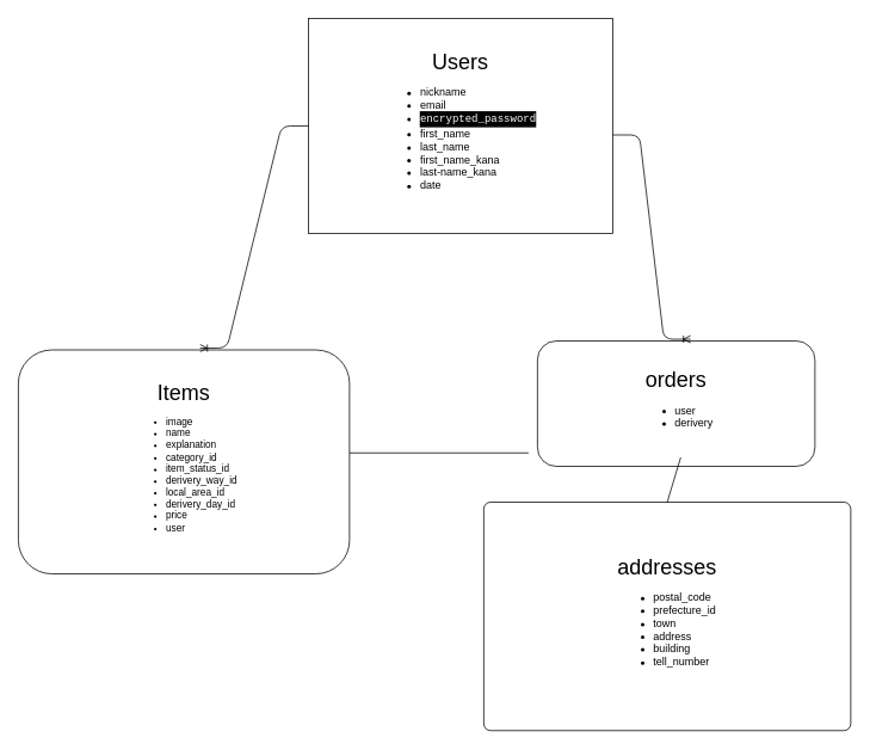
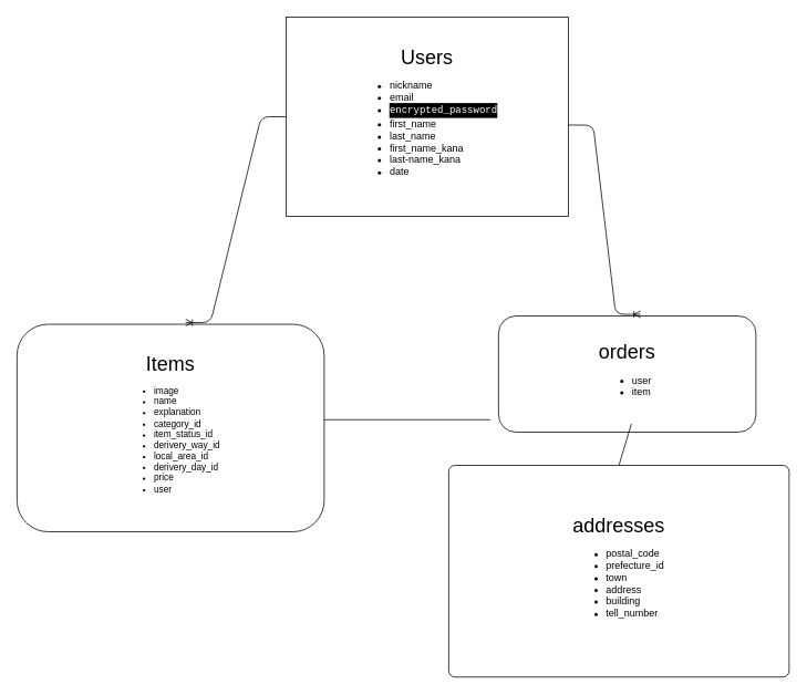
- <mxCell id="7" value="orders&lt;br style=&quot;font-size: 12px&quot;&gt;&lt;ul style=&quot;font-size: 12px&quot;&gt;&lt;li style=&quot;text-align: left&quot;&gt;user&lt;/li&gt;&lt;li style=&quot;text-align: left&quot;&gt;derivery&lt;/li&gt;&lt;/ul&gt;" style="rounded=1;whiteSpace=wrap;html=1;fontSize=24;" vertex="1" parent="1"><mxGeometry x="600" y="380" width="310" height="140" as="geometry" /></mxCell>
+ <mxCell id="7" value="orders&lt;br style=&quot;font-size: 12px&quot;&gt;&lt;ul style=&quot;font-size: 12px&quot;&gt;&lt;li style=&quot;text-align: left&quot;&gt;user&lt;/li&gt;&lt;li style=&quot;text-align: left&quot;&gt;item&lt;/li&gt;&lt;/ul&gt;" style="rounded=1;whiteSpace=wrap;html=1;fontSize=24;" vertex="1" parent="1"><mxGeometry x="600" y="380" width="310" height="140" as="geometry" /></mxCell>
